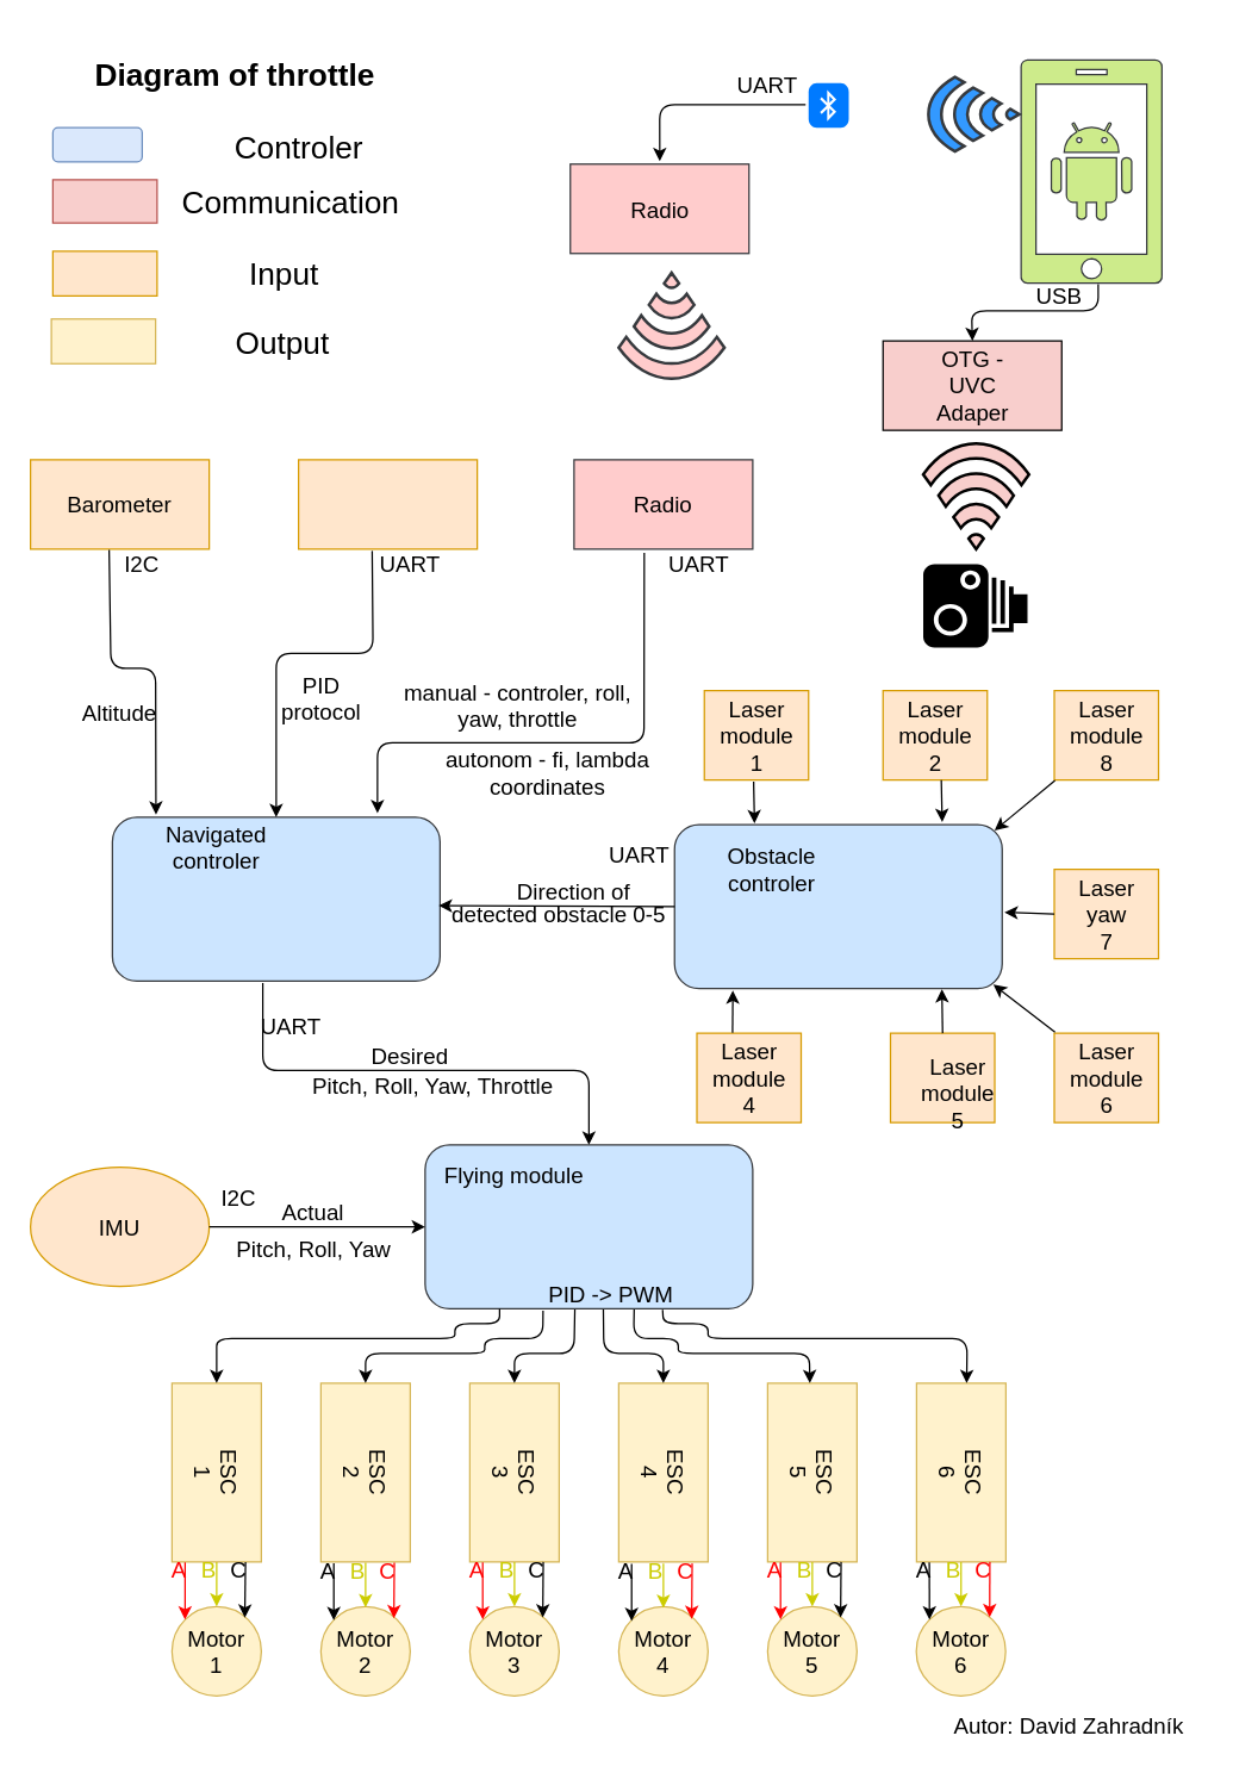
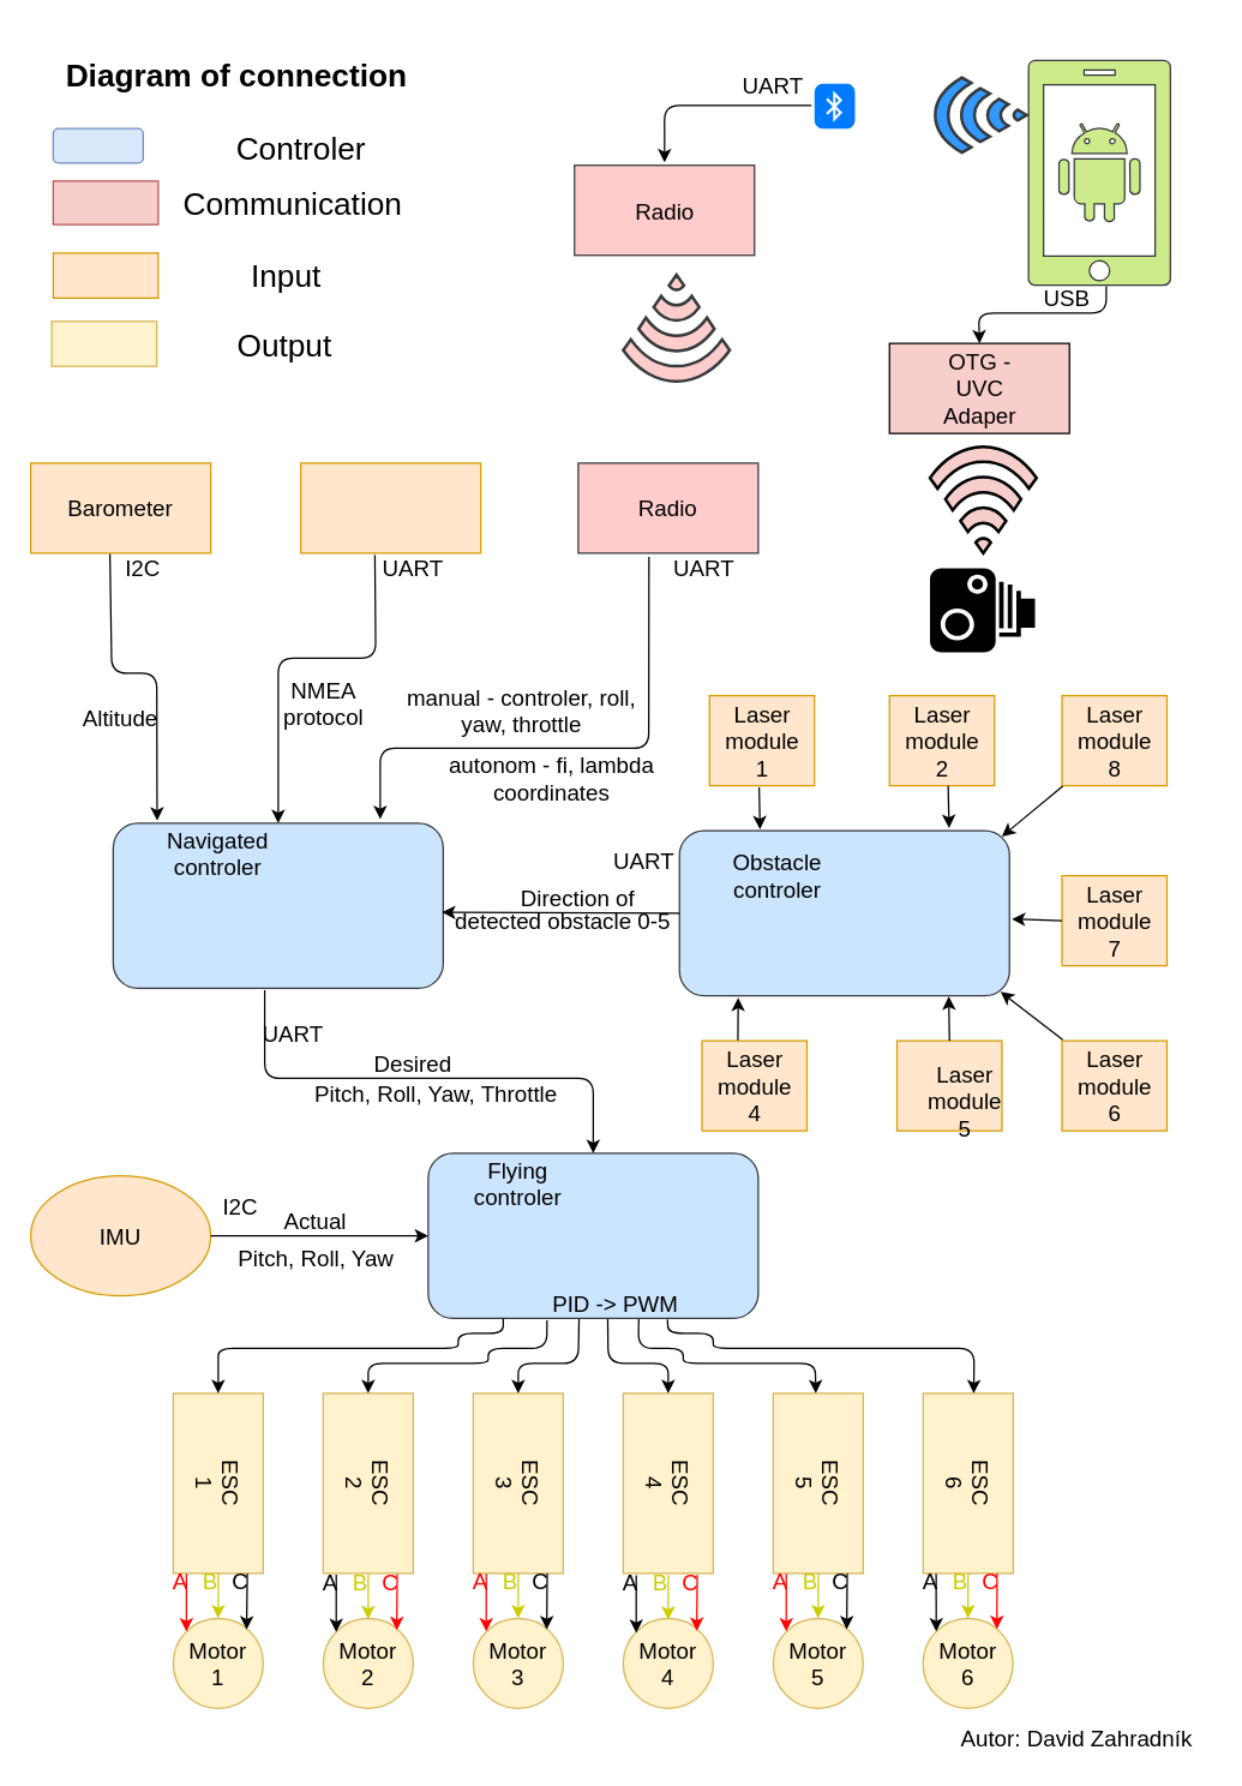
- <mxCell id="139" value="Diagram of throttle" style="text;html=1;strokeColor=none;fillColor=none;align=center;verticalAlign=middle;whiteSpace=wrap;rounded=0;fontSize=21;fontColor=#000000;fontStyle=1" parent="1" vertex="1"><mxGeometry x="40" y="20" width="235" height="58" as="geometry" /></mxCell>
+ <mxCell id="139" value="Diagram of connection" style="text;html=1;strokeColor=none;fillColor=none;align=center;verticalAlign=middle;whiteSpace=wrap;rounded=0;fontSize=21;fontColor=#000000;fontStyle=1" parent="1" vertex="1"><mxGeometry x="40" y="20" width="235" height="58" as="geometry" /></mxCell>
- <mxCell id="123" value="PID&lt;br style=&quot;font-size: 15px&quot;&gt;protocol&lt;br style=&quot;font-size: 15px&quot;&gt;" style="text;html=1;strokeColor=none;fillColor=none;align=center;verticalAlign=middle;whiteSpace=wrap;rounded=0;fontSize=15;fontColor=#000000;" parent="1" vertex="1"><mxGeometry x="187.5" y="448" width="55" height="40" as="geometry" /></mxCell>
+ <mxCell id="123" value="NMEA&lt;br style=&quot;font-size: 15px&quot;&gt;protocol&lt;br style=&quot;font-size: 15px&quot;&gt;" style="text;html=1;strokeColor=none;fillColor=none;align=center;verticalAlign=middle;whiteSpace=wrap;rounded=0;fontSize=15;fontColor=#000000;" parent="1" vertex="1"><mxGeometry x="187.5" y="448" width="55" height="40" as="geometry" /></mxCell>
- <mxCell id="89" value="Laser yaw&lt;br style=&quot;font-size: 15px;&quot;&gt;7&lt;br style=&quot;font-size: 15px;&quot;&gt;" style="text;html=1;strokeColor=none;fillColor=none;align=center;verticalAlign=middle;whiteSpace=wrap;rounded=0;fontSize=15;fontColor=#000000;" parent="1" vertex="1"><mxGeometry x="722.5" y="603" width="40" height="20" as="geometry" /></mxCell>
+ <mxCell id="89" value="Laser module&lt;br style=&quot;font-size: 15px;&quot;&gt;7&lt;br style=&quot;font-size: 15px;&quot;&gt;" style="text;html=1;strokeColor=none;fillColor=none;align=center;verticalAlign=middle;whiteSpace=wrap;rounded=0;fontSize=15;fontColor=#000000;" parent="1" vertex="1"><mxGeometry x="722.5" y="603" width="40" height="20" as="geometry" /></mxCell>
- <mxCell id="77" value="Flying module" style="text;html=1;strokeColor=none;fillColor=none;align=center;verticalAlign=middle;whiteSpace=wrap;rounded=0;fontSize=15;" parent="1" vertex="1"><mxGeometry x="295" y="778" width="100" height="20" as="geometry" /></mxCell>
+ <mxCell id="77" value="Flying controler" style="text;html=1;strokeColor=none;fillColor=none;align=center;verticalAlign=middle;whiteSpace=wrap;rounded=0;fontSize=15;" parent="1" vertex="1"><mxGeometry x="295" y="778" width="100" height="20" as="geometry" /></mxCell>
